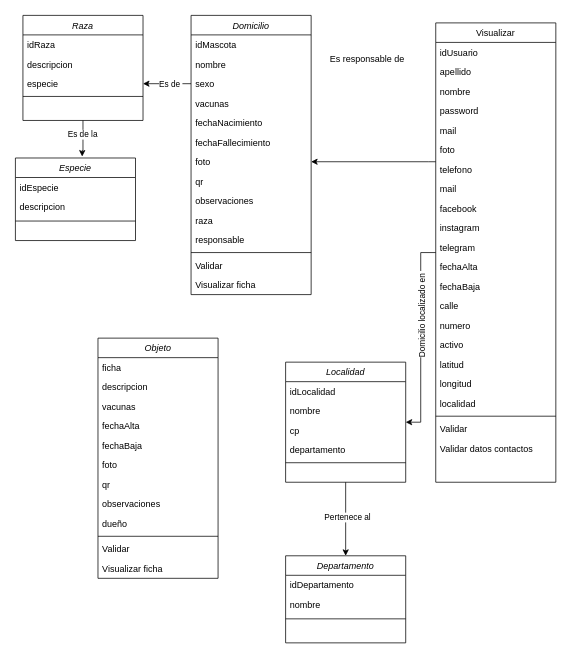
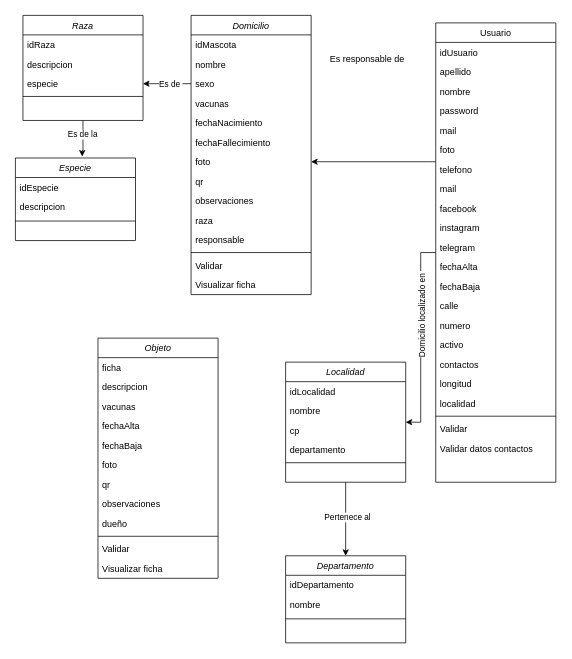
- <mxCell id="19" value="Visualizar" style="swimlane;fontStyle=0;align=center;verticalAlign=top;childLayout=stackLayout;horizontal=1;startSize=26;horizontalStack=0;resizeParent=1;resizeLast=0;collapsible=1;marginBottom=0;rounded=0;shadow=0;strokeWidth=1;" parent="1" vertex="1"><mxGeometry x="580" y="30" width="160" height="612" as="geometry"><mxRectangle x="550" y="140" width="160" height="26" as="alternateBounds" /></mxGeometry></mxCell>
+ <mxCell id="19" value="Usuario" style="swimlane;fontStyle=0;align=center;verticalAlign=top;childLayout=stackLayout;horizontal=1;startSize=26;horizontalStack=0;resizeParent=1;resizeLast=0;collapsible=1;marginBottom=0;rounded=0;shadow=0;strokeWidth=1;" parent="1" vertex="1"><mxGeometry x="580" y="30" width="160" height="612" as="geometry"><mxRectangle x="550" y="140" width="160" height="26" as="alternateBounds" /></mxGeometry></mxCell>
- <mxCell id="36" value="latitud" style="text;align=left;verticalAlign=top;spacingLeft=4;spacingRight=4;overflow=hidden;rotatable=0;points=[[0,0.5],[1,0.5]];portConstraint=eastwest;rounded=0;shadow=0;html=0;" parent="19" vertex="1"><mxGeometry y="442" width="160" height="26" as="geometry" /></mxCell>
+ <mxCell id="36" value="contactos" style="text;align=left;verticalAlign=top;spacingLeft=4;spacingRight=4;overflow=hidden;rotatable=0;points=[[0,0.5],[1,0.5]];portConstraint=eastwest;rounded=0;shadow=0;html=0;" parent="19" vertex="1"><mxGeometry y="442" width="160" height="26" as="geometry" /></mxCell>
